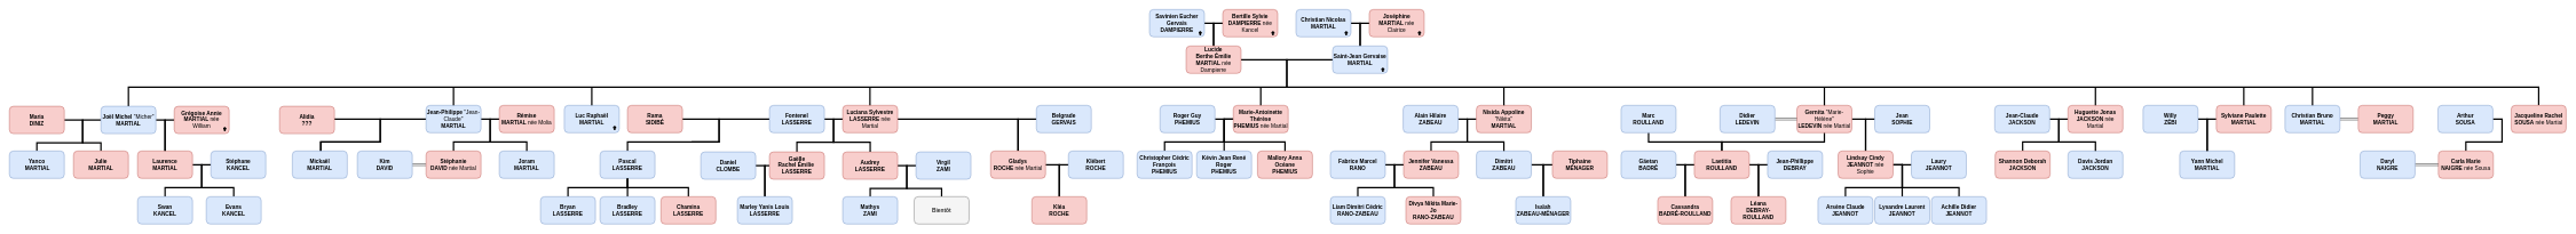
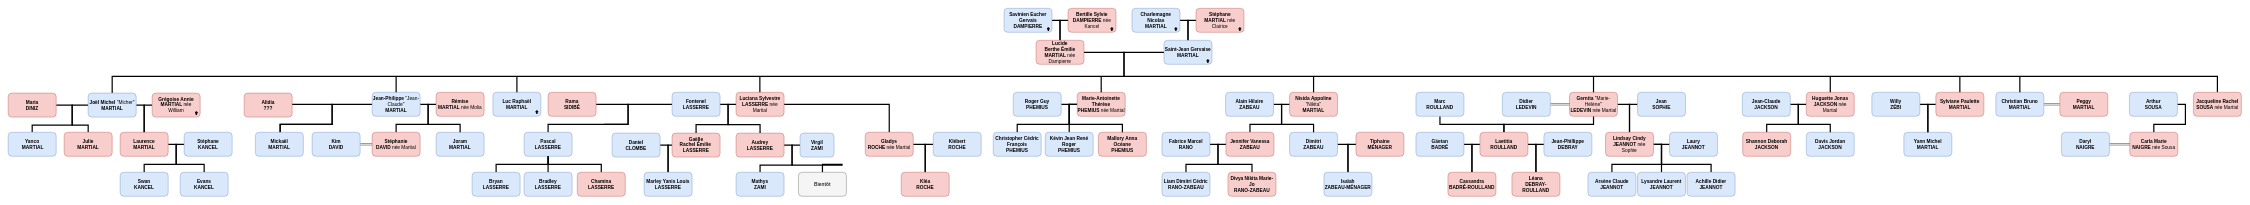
- <mxCell id="9" value="&lt;b&gt;Christian Nicolas &lt;br&gt;MARTIAL&lt;/b&gt;" style="rounded=1;whiteSpace=wrap;html=1;fillColor=#dae8fc;strokeColor=#6c8ebf;" parent="1" vertex="1"><mxGeometry x="2830" y="20" width="120" height="60" as="geometry" /></mxCell>
+ <mxCell id="9" value="&lt;b&gt;Charlemagne Nicolas &lt;br&gt;MARTIAL&lt;/b&gt;" style="rounded=1;whiteSpace=wrap;html=1;fillColor=#dae8fc;strokeColor=#6c8ebf;" parent="1" vertex="1"><mxGeometry x="2830" y="20" width="120" height="60" as="geometry" /></mxCell>
- <mxCell id="11" value="&lt;b&gt;Joséphine MARTIAL&amp;nbsp;&lt;/b&gt;née Clairice" style="rounded=1;whiteSpace=wrap;html=1;fillColor=#f8cecc;strokeColor=#b85450;" parent="1" vertex="1"><mxGeometry x="2990" y="20" width="120" height="60" as="geometry" /></mxCell>
+ <mxCell id="11" value="&lt;b&gt;Stéphane MARTIAL&amp;nbsp;&lt;/b&gt;née Clairice" style="rounded=1;whiteSpace=wrap;html=1;fillColor=#f8cecc;strokeColor=#b85450;" parent="1" vertex="1"><mxGeometry x="2990" y="20" width="120" height="60" as="geometry" /></mxCell>
- <mxCell id="50" style="edgeStyle=orthogonalEdgeStyle;rounded=0;orthogonalLoop=1;jettySize=auto;html=1;exitX=0;exitY=0.5;exitDx=0;exitDy=0;entryX=0.5;entryY=0;entryDx=0;entryDy=0;strokeWidth=3;endArrow=none;endFill=0;" parent="1" source="51" target="53" edge="1"><mxGeometry relative="1" as="geometry"><mxPoint x="2243" y="330" as="targetPoint" /></mxGeometry></mxCell>
- <mxCell id="51" value="&lt;b&gt;Belgrade &lt;br&gt;GERVAIS&lt;/b&gt;" style="rounded=1;whiteSpace=wrap;html=1;fillColor=#dae8fc;strokeColor=#6c8ebf;" parent="1" vertex="1"><mxGeometry x="2263" y="230" width="120" height="60" as="geometry" /></mxCell>
- <mxCell id="58" value="&lt;b&gt;Virgil&lt;br&gt;ZAMI&lt;br&gt;&lt;/b&gt;" style="rounded=1;whiteSpace=wrap;html=1;fillColor=#dae8fc;strokeColor=#6c8ebf;strokeWidth=1;" parent="1" vertex="1"><mxGeometry x="2000" y="332" width="120" height="60" as="geometry" /></mxCell>
+ <mxCell id="58" value="&lt;b&gt;Virgil&lt;br&gt;ZAMI&lt;br&gt;&lt;/b&gt;" style="rounded=1;whiteSpace=wrap;html=1;fillColor=#dae8fc;strokeColor=#6c8ebf;strokeWidth=1;" parent="1" vertex="1"><mxGeometry x="2000" y="332" width="85" height="60" as="geometry" /></mxCell>
